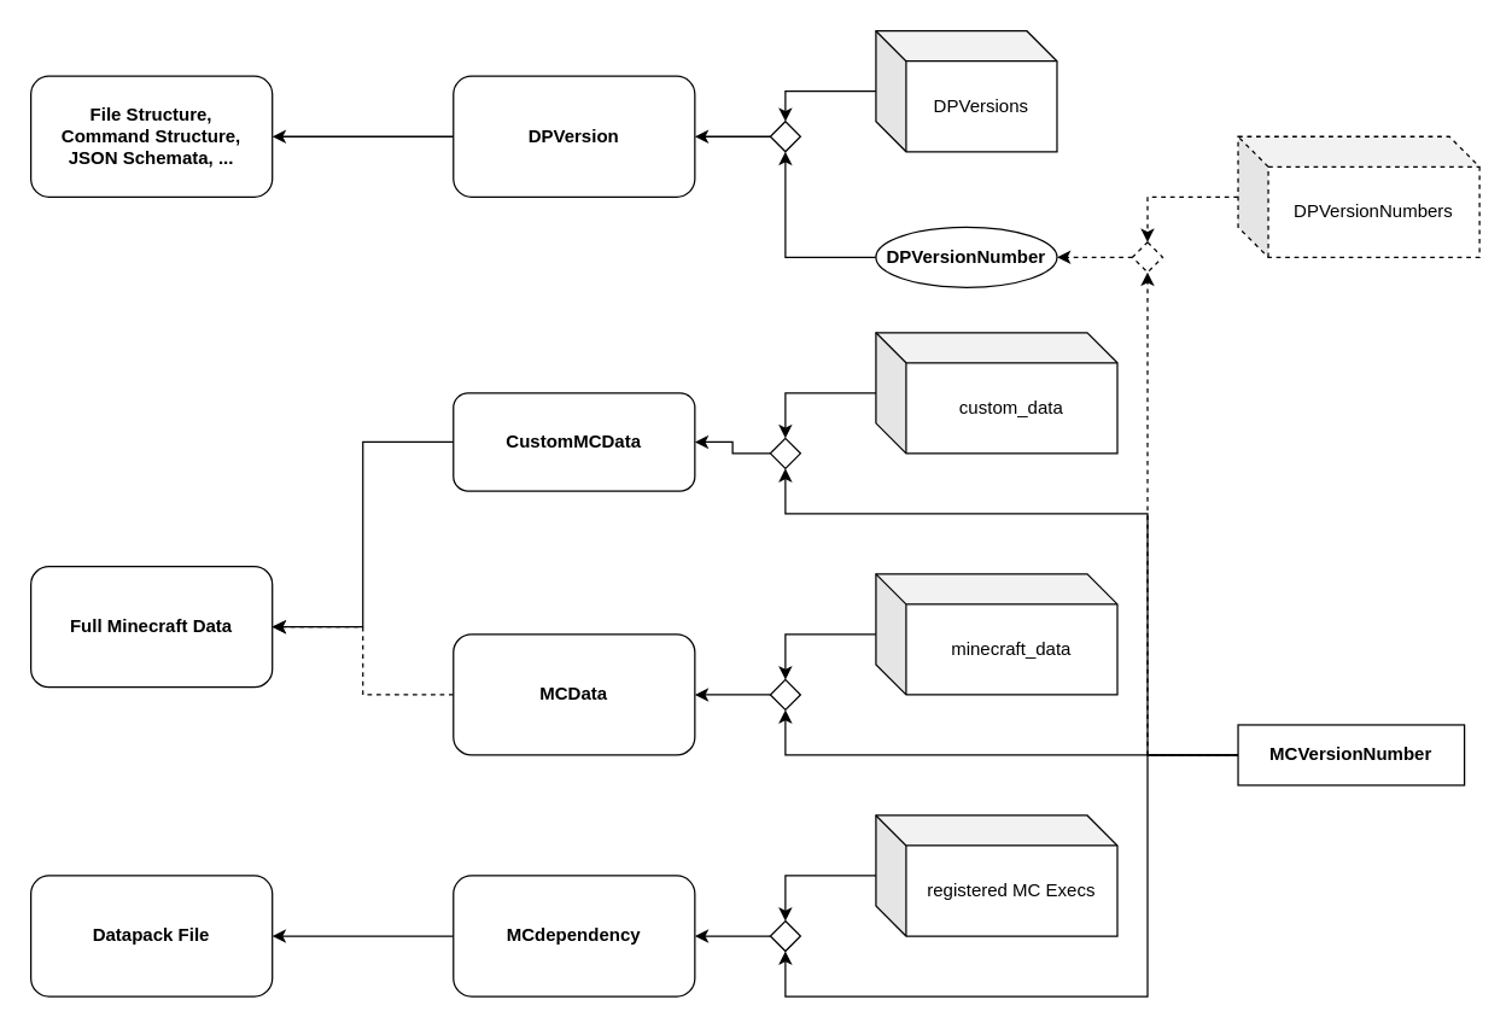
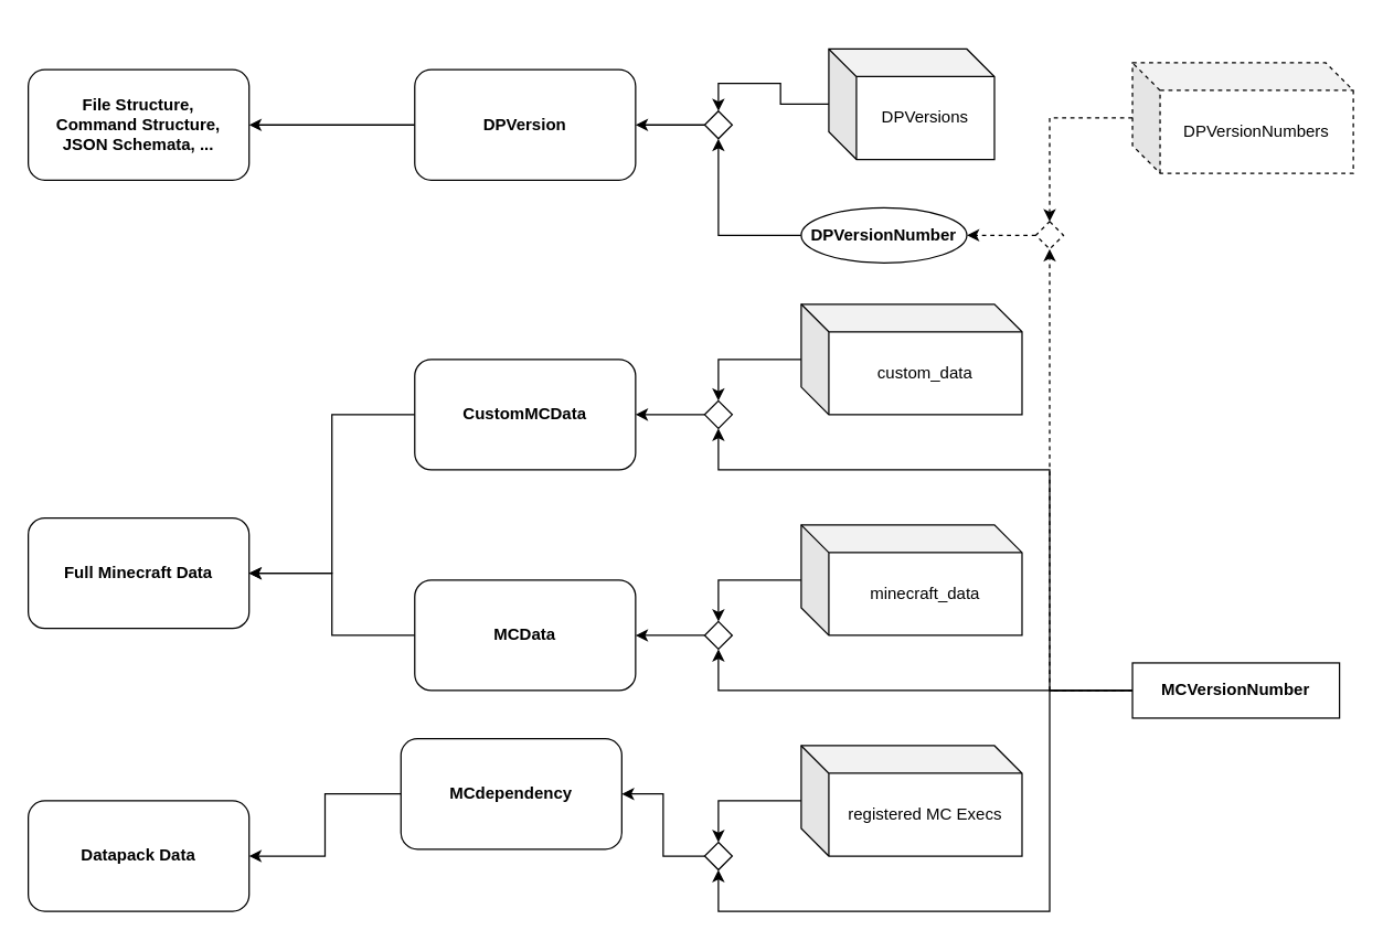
- <mxCell id="15" value="DPVersions" style="shape=cube;whiteSpace=wrap;html=1;boundedLbl=1;backgroundOutline=1;darkOpacity=0.05;darkOpacity2=0.1;" vertex="1" parent="1"><mxGeometry x="580" y="20" width="120" height="80" as="geometry" /></mxCell>
+ <mxCell id="15" value="DPVersions" style="shape=cube;whiteSpace=wrap;html=1;boundedLbl=1;backgroundOutline=1;darkOpacity=0.05;darkOpacity2=0.1;" vertex="1" parent="1"><mxGeometry x="600" y="35" width="120" height="80" as="geometry" /></mxCell>
- <mxCell id="24" value="DPVersionNumbers" style="shape=cube;whiteSpace=wrap;html=1;boundedLbl=1;backgroundOutline=1;darkOpacity=0.05;darkOpacity2=0.1;dashed=1;" vertex="1" parent="1"><mxGeometry x="820" y="90" width="160" height="80" as="geometry" /></mxCell>
+ <mxCell id="24" value="DPVersionNumbers" style="shape=cube;whiteSpace=wrap;html=1;boundedLbl=1;backgroundOutline=1;darkOpacity=0.05;darkOpacity2=0.1;dashed=1;" vertex="1" parent="1"><mxGeometry x="820" y="45" width="160" height="80" as="geometry" /></mxCell>
- <mxCell id="35" value="CustomMCData" style="rounded=1;whiteSpace=wrap;html=1;fontStyle=1" vertex="1" parent="1"><mxGeometry x="300" y="260" width="160" height="65" as="geometry" /></mxCell>
+ <mxCell id="35" value="CustomMCData" style="rounded=1;whiteSpace=wrap;html=1;fontStyle=1" vertex="1" parent="1"><mxGeometry x="300" y="260" width="160" height="80" as="geometry" /></mxCell>
- <mxCell id="3" style="edgeStyle=orthogonalEdgeStyle;rounded=0;orthogonalLoop=1;jettySize=auto;html=1;dashed=1;" edge="1" parent="1" source="4" target="16"><mxGeometry relative="1" as="geometry" /></mxCell>
+ <mxCell id="3" style="edgeStyle=orthogonalEdgeStyle;rounded=0;orthogonalLoop=1;jettySize=auto;html=1;" edge="1" parent="1" source="4" target="16"><mxGeometry relative="1" as="geometry" /></mxCell>
- <mxCell id="5" value="Datapack File" style="rounded=1;whiteSpace=wrap;html=1;fontStyle=1" vertex="1" parent="1"><mxGeometry x="20" y="580" width="160" height="80" as="geometry" /></mxCell>
+ <mxCell id="5" value="Datapack Data" style="rounded=1;whiteSpace=wrap;html=1;fontStyle=1" vertex="1" parent="1"><mxGeometry x="20" y="580" width="160" height="80" as="geometry" /></mxCell>
- <mxCell id="9" value="MCdependency" style="rounded=1;whiteSpace=wrap;html=1;fontStyle=1" vertex="1" parent="1"><mxGeometry x="300" y="580" width="160" height="80" as="geometry" /></mxCell>
+ <mxCell id="9" value="MCdependency" style="rounded=1;whiteSpace=wrap;html=1;fontStyle=1" vertex="1" parent="1"><mxGeometry x="290" y="535" width="160" height="80" as="geometry" /></mxCell>
